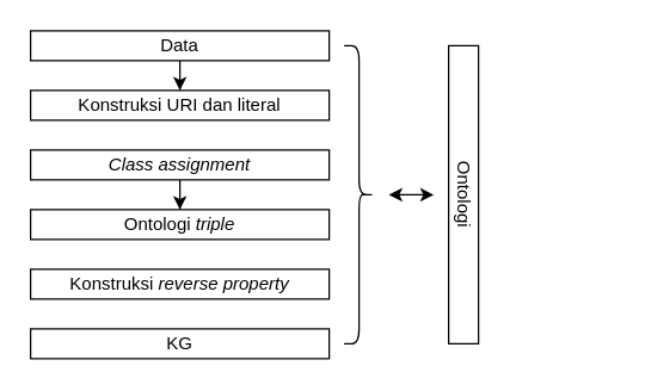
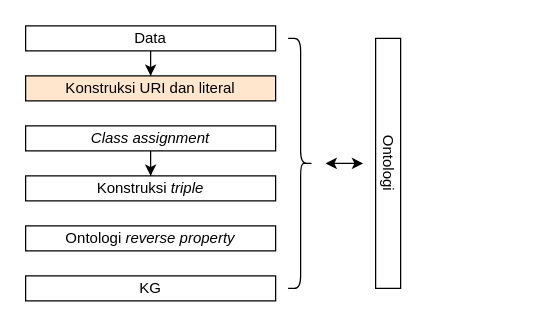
- <mxCell id="4" value="Konstruksi URI dan literal" style="whiteSpace=wrap;html=1;" vertex="1" parent="1"><mxGeometry x="20" y="60" width="200" height="20" as="geometry" /></mxCell>
+ <mxCell id="4" value="Konstruksi URI dan literal" style="whiteSpace=wrap;html=1;fillColor=#ffe6cc;" vertex="1" parent="1"><mxGeometry x="20" y="60" width="200" height="20" as="geometry" /></mxCell>
- <mxCell id="7" value="Ontologi &lt;i&gt;triple&lt;/i&gt;" style="whiteSpace=wrap;html=1;" vertex="1" parent="1"><mxGeometry x="20" y="140" width="200" height="20" as="geometry" /></mxCell>
+ <mxCell id="7" value="Konstruksi &lt;i&gt;triple&lt;/i&gt;" style="whiteSpace=wrap;html=1;" vertex="1" parent="1"><mxGeometry x="20" y="140" width="200" height="20" as="geometry" /></mxCell>
- <mxCell id="8" value="Konstruksi &lt;i&gt;reverse property&lt;/i&gt;" style="whiteSpace=wrap;html=1;" vertex="1" parent="1"><mxGeometry x="20" y="180" width="200" height="20" as="geometry" /></mxCell>
+ <mxCell id="8" value="Ontologi &lt;i&gt;reverse property&lt;/i&gt;" style="whiteSpace=wrap;html=1;" vertex="1" parent="1"><mxGeometry x="20" y="180" width="200" height="20" as="geometry" /></mxCell>
